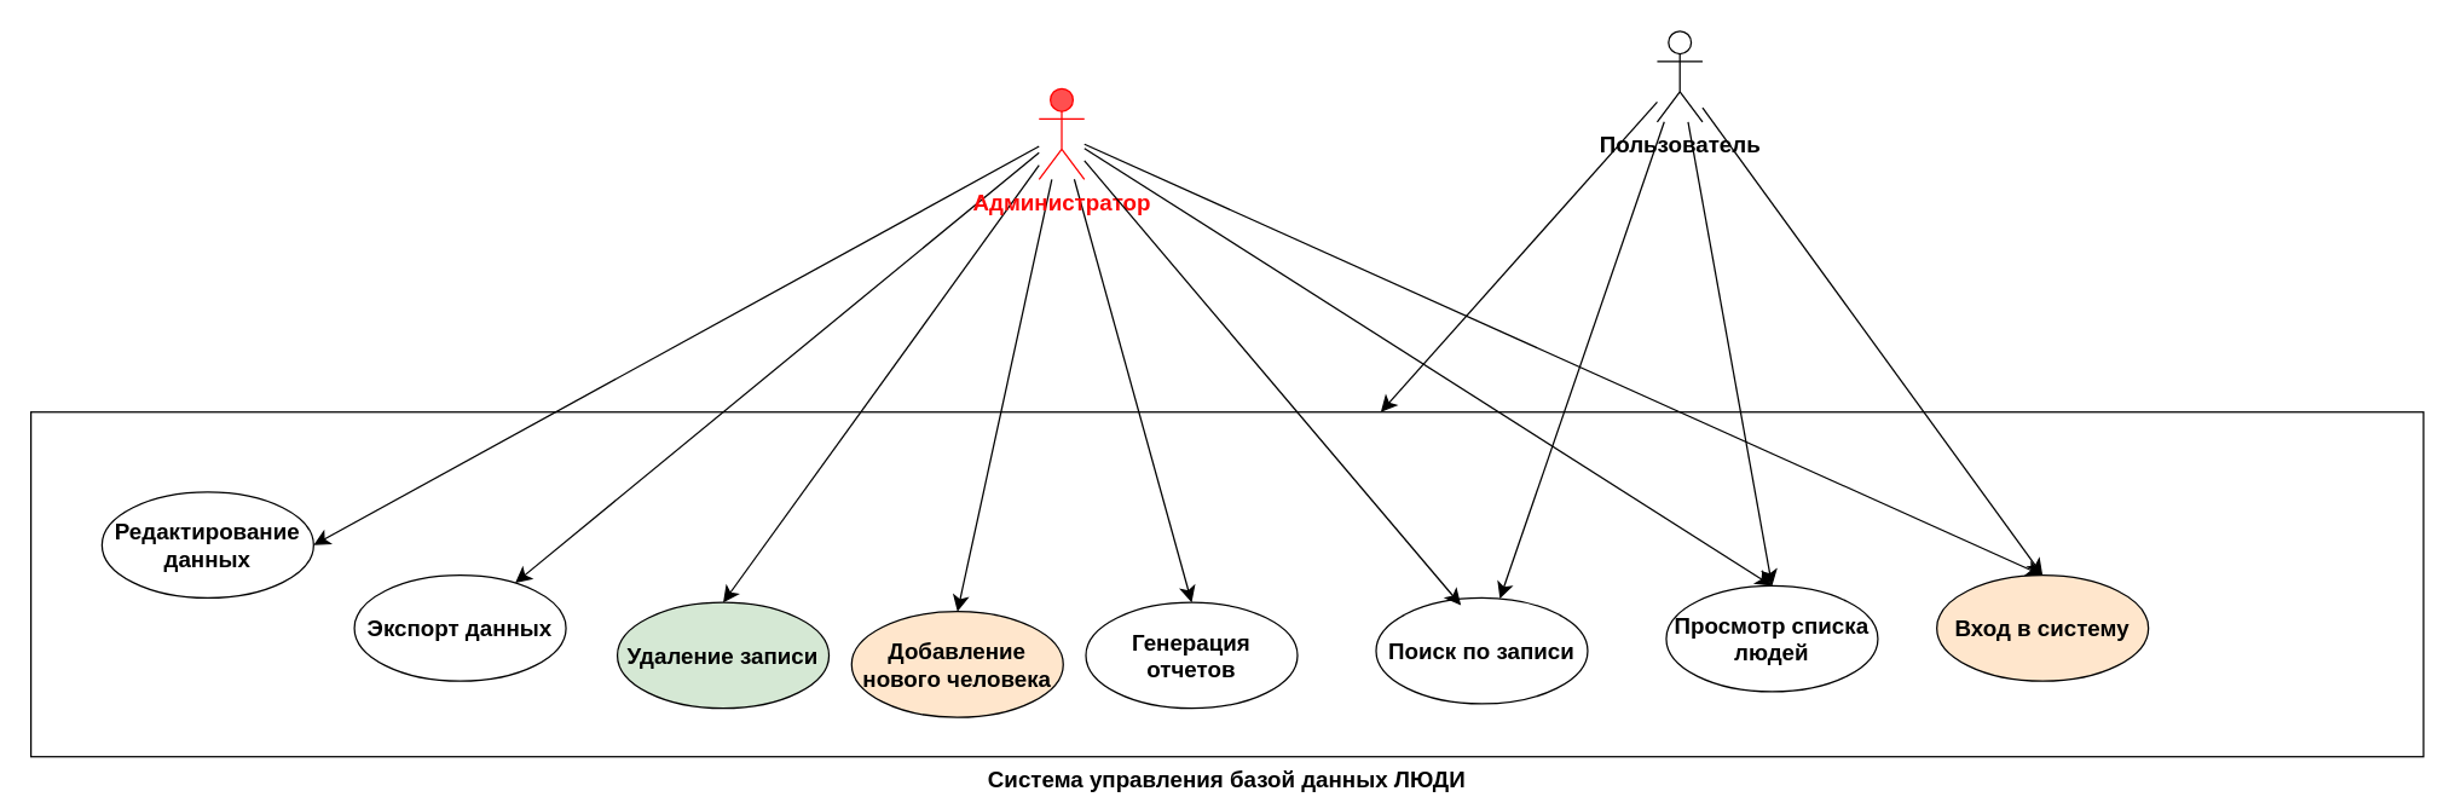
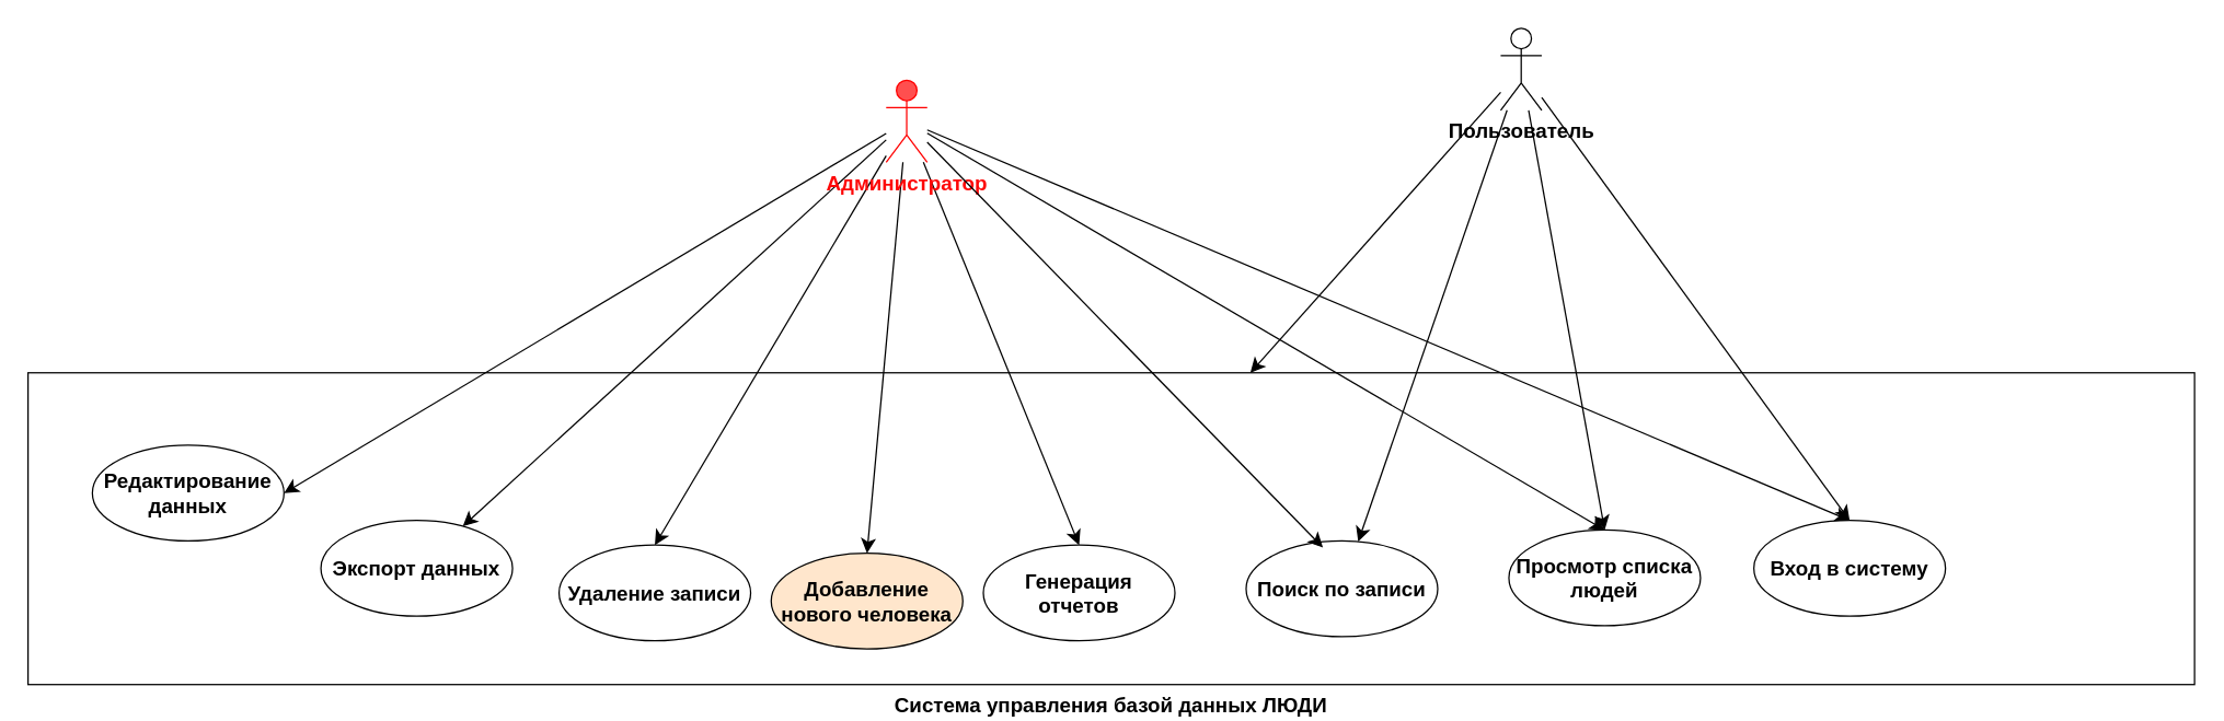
- <mxCell id="10" value="&lt;div&gt;&lt;span style=&quot;background-color: transparent;&quot;&gt;Администратор&lt;/span&gt;&lt;/div&gt;" style="shape=umlActor;verticalLabelPosition=bottom;verticalAlign=top;html=1;fillColor=#FF4F4F;strokeColor=light-dark(#ff0000, #ededed);fontColor=light-dark(#fd0808, #ededed);fontSize=15;fontStyle=1" vertex="1" parent="1"><mxGeometry x="687" y="58" width="30" height="60" as="geometry" /></mxCell>
+ <mxCell id="10" value="&lt;div&gt;&lt;span style=&quot;background-color: transparent;&quot;&gt;Администратор&lt;/span&gt;&lt;/div&gt;" style="shape=umlActor;verticalLabelPosition=bottom;verticalAlign=top;html=1;fillColor=#FF4F4F;strokeColor=light-dark(#ff0000, #ededed);fontColor=light-dark(#fd0808, #ededed);fontSize=15;fontStyle=1" vertex="1" parent="1"><mxGeometry x="647" y="58" width="30" height="60" as="geometry" /></mxCell>
- <mxCell id="16" value="Вход в систему" style="ellipse;whiteSpace=wrap;html=1;fontSize=15;fontStyle=1;fillColor=#ffe6cc;" vertex="1" parent="1"><mxGeometry x="1281" y="380" width="140" height="70" as="geometry" /></mxCell>
+ <mxCell id="16" value="Вход в систему" style="ellipse;whiteSpace=wrap;html=1;fontSize=15;fontStyle=1" vertex="1" parent="1"><mxGeometry x="1281" y="380" width="140" height="70" as="geometry" /></mxCell>
- <mxCell id="20" value="Удаление записи" style="ellipse;whiteSpace=wrap;html=1;fontSize=15;fontStyle=1;fillColor=#d5e8d4;" vertex="1" parent="1"><mxGeometry x="408" y="398" width="140" height="70" as="geometry" /></mxCell>
+ <mxCell id="20" value="Удаление записи" style="ellipse;whiteSpace=wrap;html=1;fontSize=15;fontStyle=1" vertex="1" parent="1"><mxGeometry x="408" y="398" width="140" height="70" as="geometry" /></mxCell>
